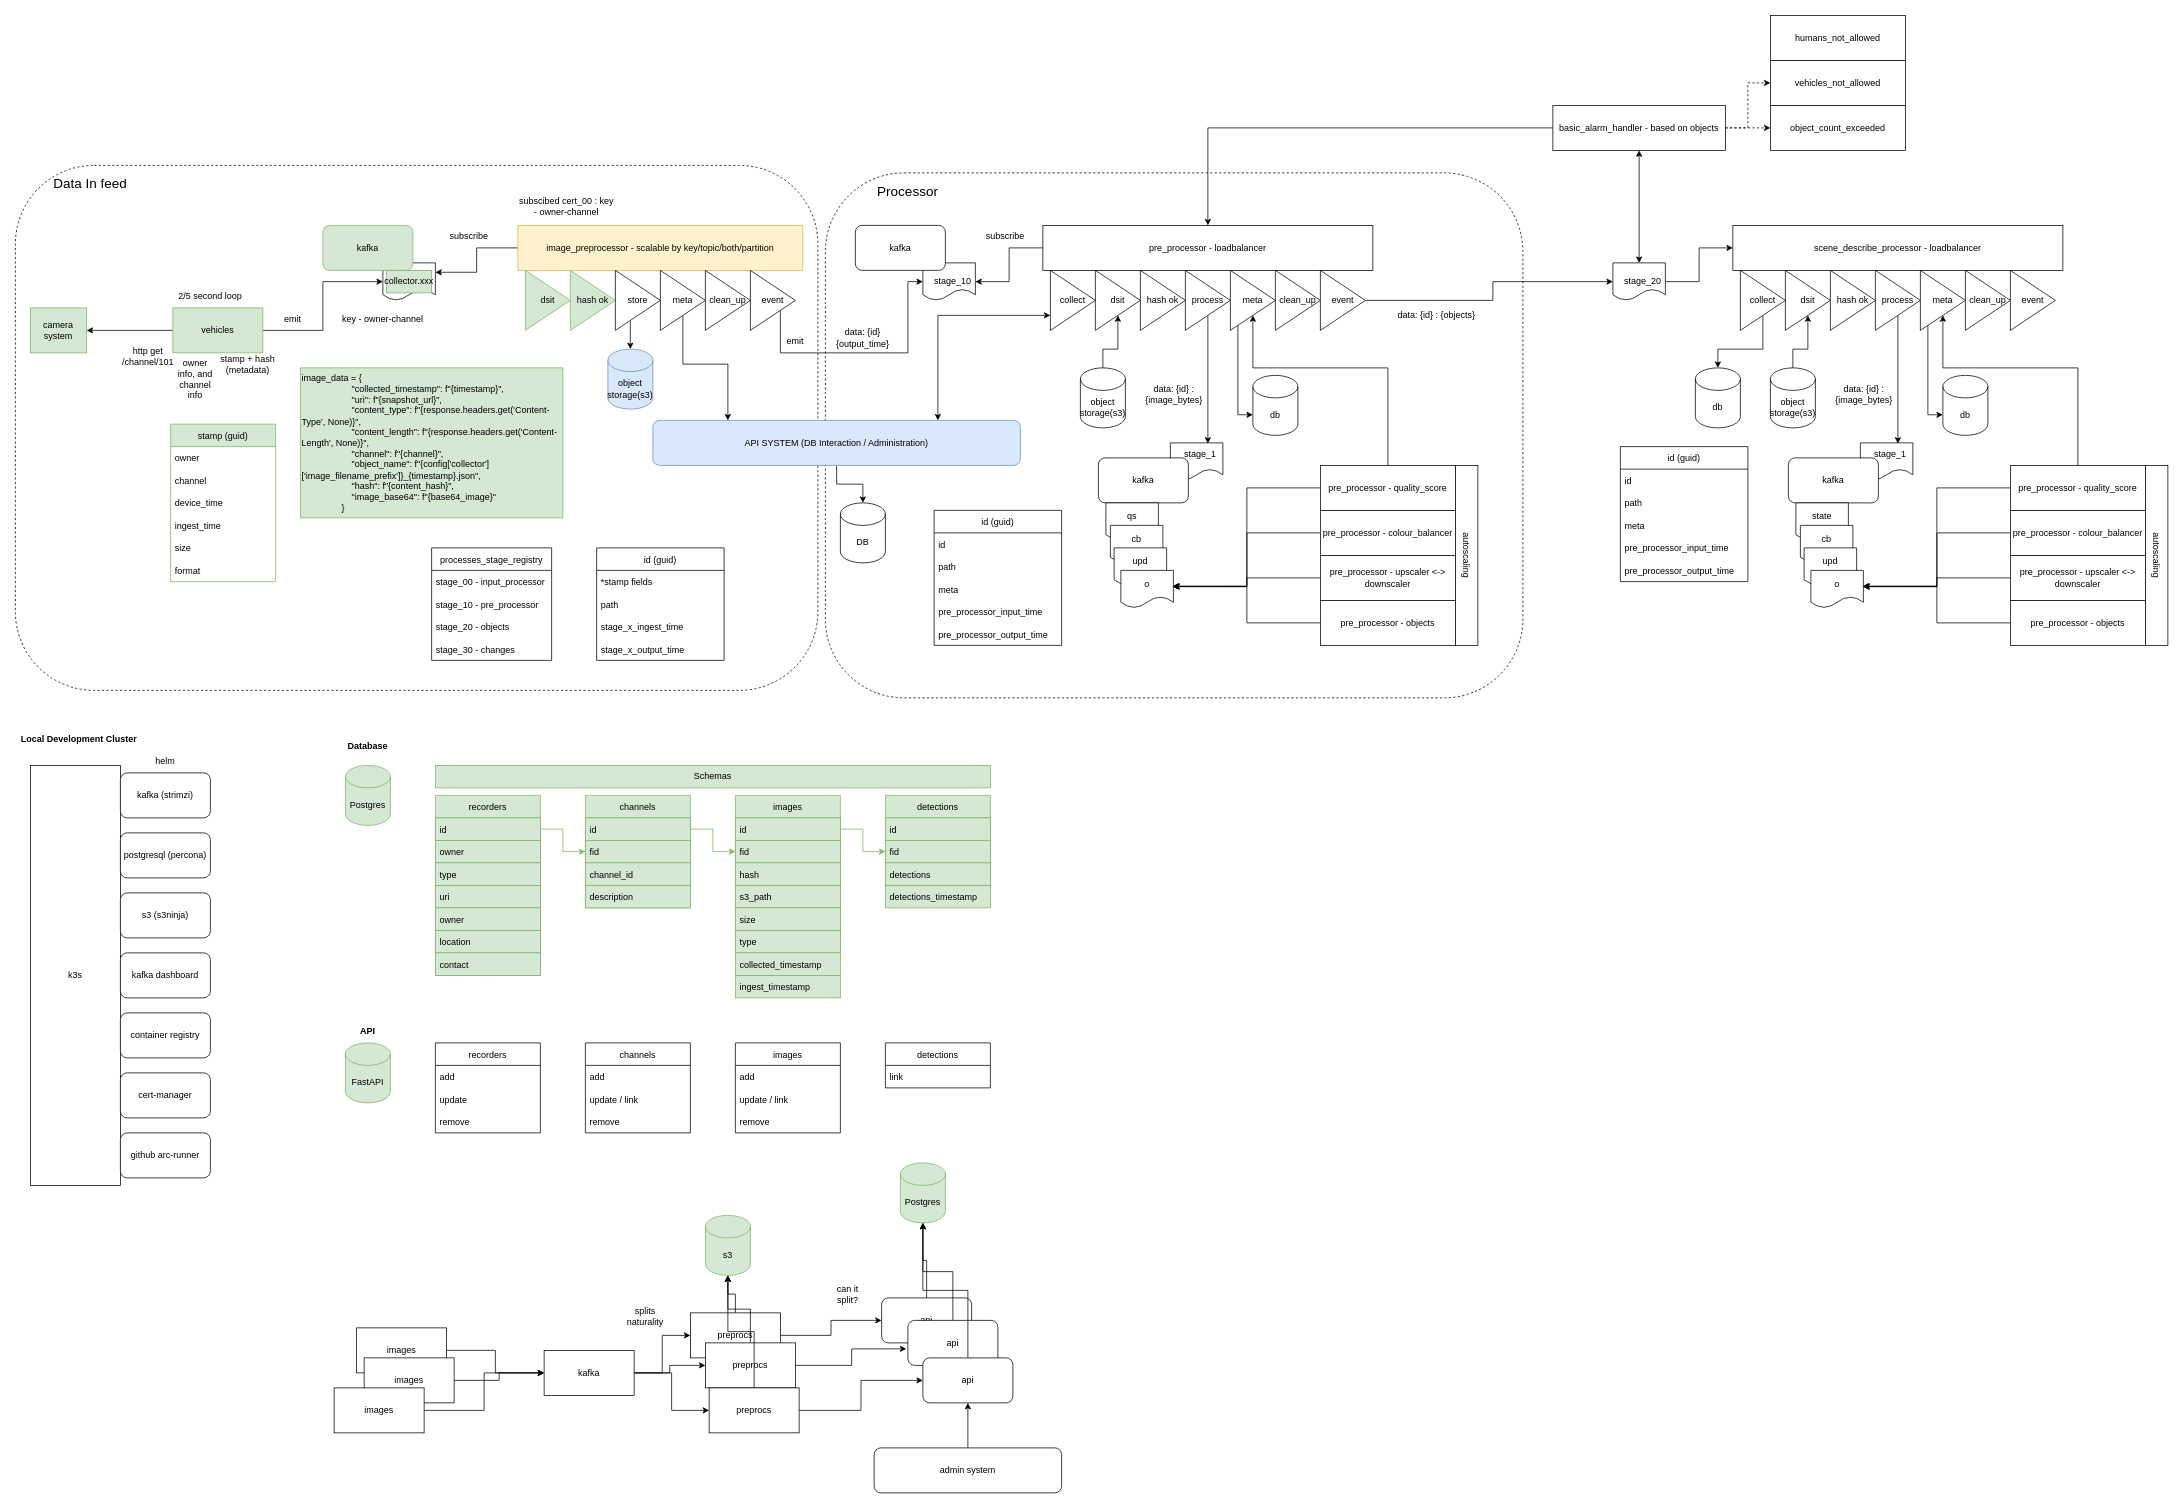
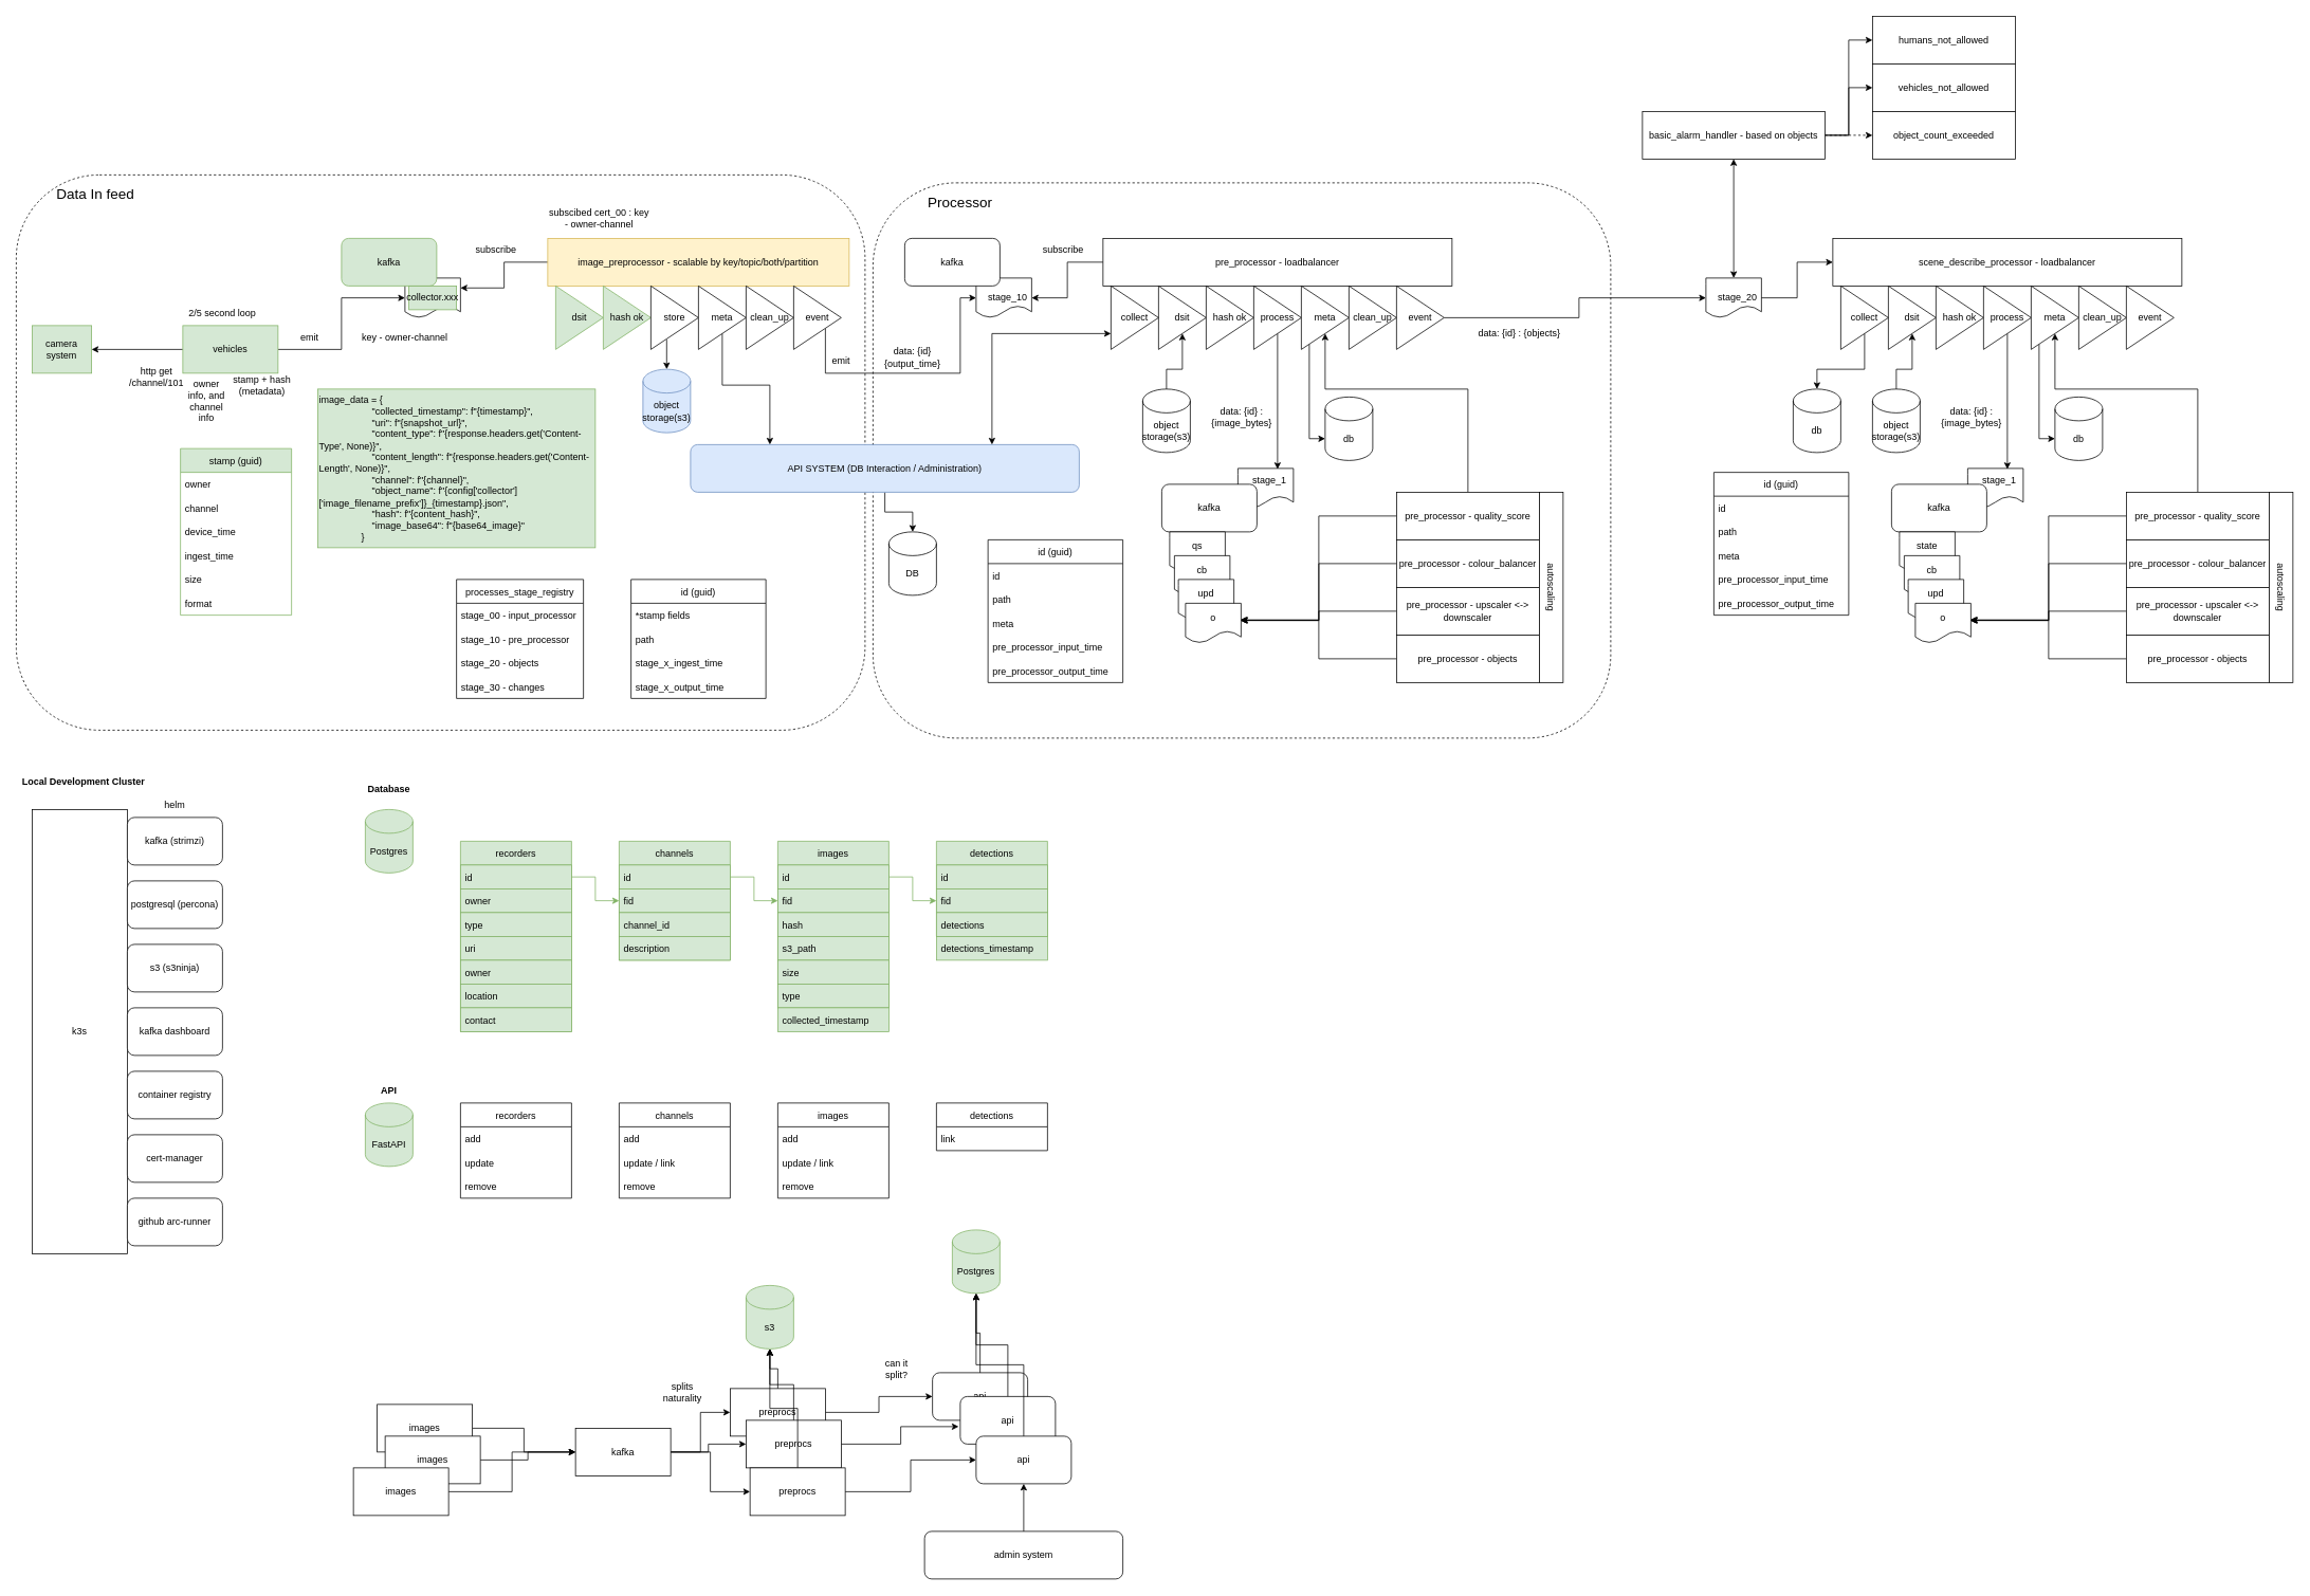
- <mxCell id="138" style="edgeStyle=orthogonalEdgeStyle;rounded=0;orthogonalLoop=1;jettySize=auto;html=1;fontSize=18;startArrow=none;startFill=0;endArrow=classic;endFill=1;dashed=1;" parent="1" source="140" target="143" edge="1"><mxGeometry relative="1" as="geometry" /></mxCell>
+ <mxCell id="138" style="edgeStyle=orthogonalEdgeStyle;rounded=0;orthogonalLoop=1;jettySize=auto;html=1;fontSize=18;startArrow=none;startFill=0;endArrow=classic;endFill=1;" parent="1" source="140" target="143" edge="1"><mxGeometry relative="1" as="geometry" /></mxCell>
- <mxCell id="139" style="edgeStyle=orthogonalEdgeStyle;rounded=0;orthogonalLoop=1;jettySize=auto;html=1;fontSize=18;startArrow=none;startFill=0;endArrow=classic;endFill=1;" parent="1" source="140" target="54" edge="1"><mxGeometry relative="1" as="geometry" /></mxCell>
+ <mxCell id="139" style="edgeStyle=orthogonalEdgeStyle;rounded=0;orthogonalLoop=1;jettySize=auto;html=1;entryX=0;entryY=0.5;entryDx=0;entryDy=0;fontSize=18;startArrow=none;startFill=0;endArrow=classic;endFill=1;" parent="1" source="140" target="141" edge="1"><mxGeometry relative="1" as="geometry" /></mxCell>
- <mxCell id="157" value="Schemas" style="text;html=1;strokeColor=#82b366;fillColor=#d5e8d4;align=center;verticalAlign=middle;whiteSpace=wrap;rounded=0;" parent="1" vertex="1"><mxGeometry x="580" y="1020" width="740" height="30" as="geometry" /></mxCell>
- <mxCell id="239" value="ingest_timestamp" style="text;strokeColor=#82b366;fillColor=#d5e8d4;align=left;verticalAlign=middle;spacingLeft=4;spacingRight=4;overflow=hidden;points=[[0,0.5],[1,0.5]];portConstraint=eastwest;rotatable=0;" vertex="1" parent="1"><mxGeometry x="980" y="1300" width="140" height="30" as="geometry" /></mxCell>
